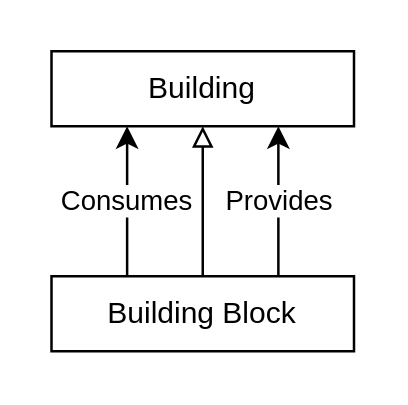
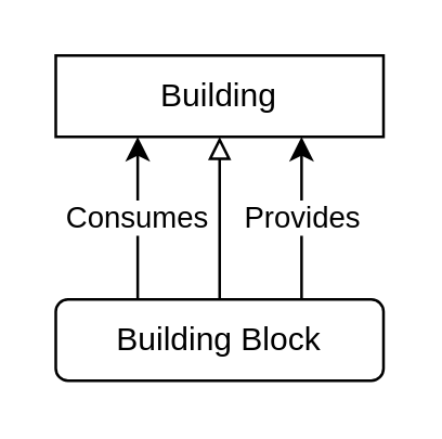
- <mxCell id="6" value="Building Block" style="rounded=0;whiteSpace=wrap;html=1;" vertex="1" parent="1"><mxGeometry x="20" y="110" width="121" height="30" as="geometry" /></mxCell>
+ <mxCell id="6" value="Building Block" style="whiteSpace=wrap;html=1;rounded=1;" vertex="1" parent="1"><mxGeometry x="20" y="110" width="121" height="30" as="geometry" /></mxCell>
